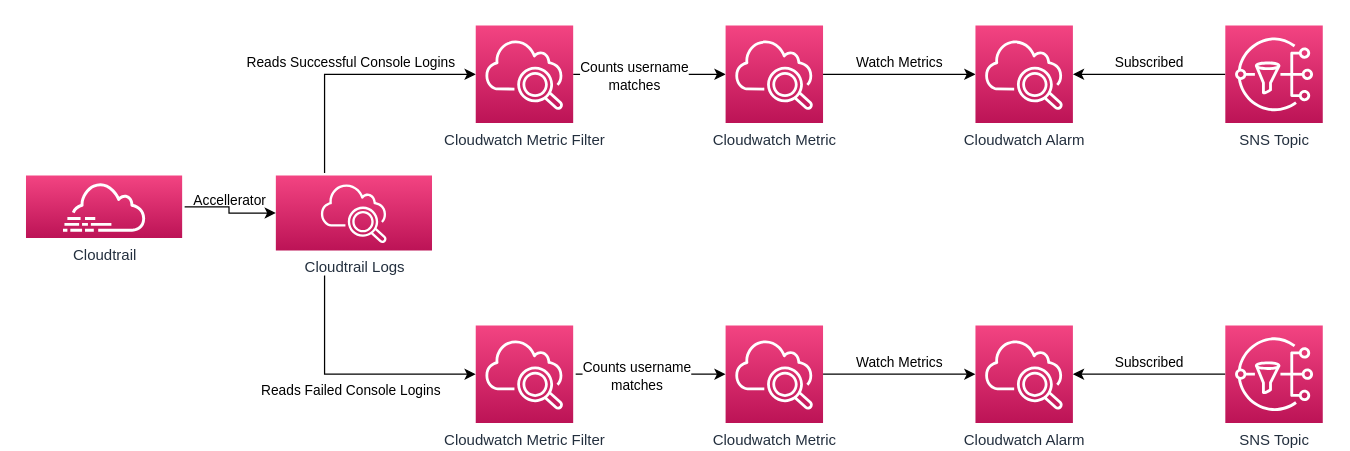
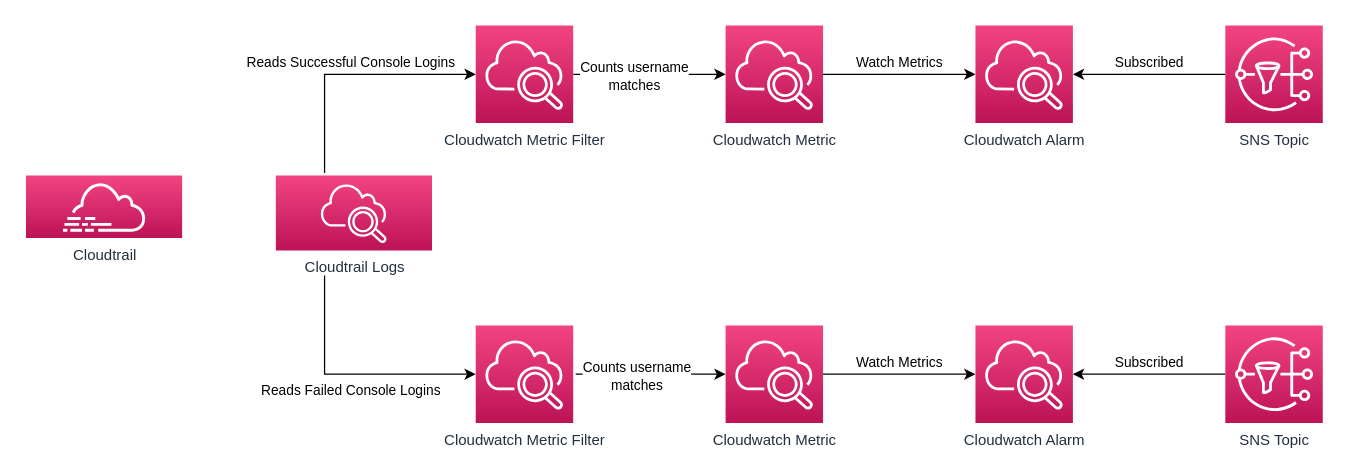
- <mxCell id="10" value="Accellerator" style="edgeStyle=orthogonalEdgeStyle;rounded=0;orthogonalLoop=1;jettySize=auto;html=1;entryX=0;entryY=0.5;entryDx=0;entryDy=0;entryPerimeter=0;sourcePerimeterSpacing=2;targetPerimeterSpacing=2;strokeColor=#000000;fontColor=#000000;labelBackgroundColor=none;verticalAlign=bottom;" parent="1" source="11" target="9" edge="1"><mxGeometry relative="1" as="geometry" /></mxCell>
